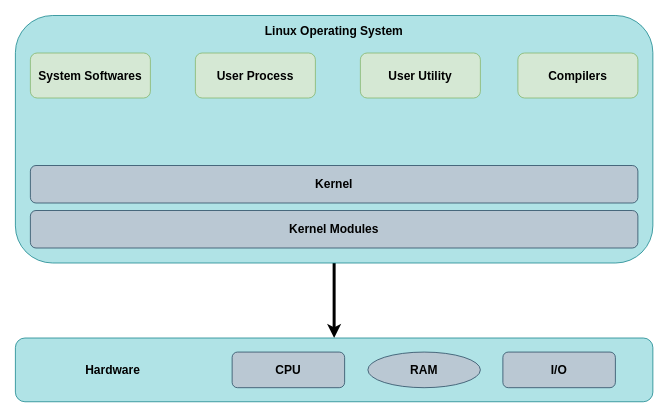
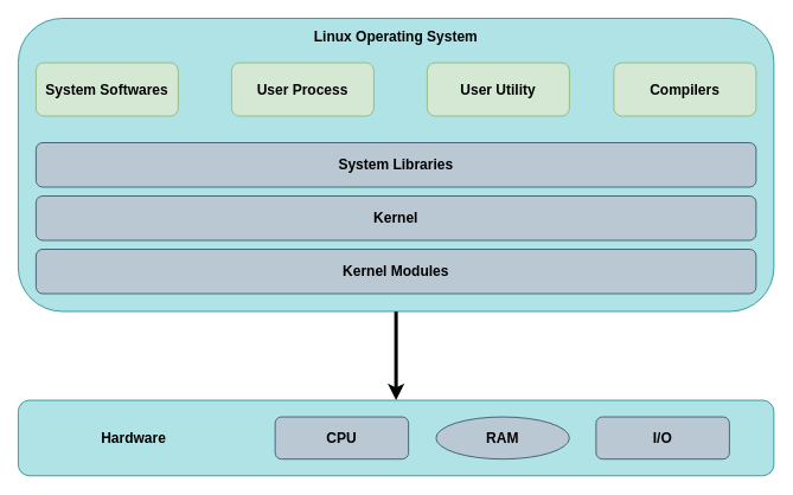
+ <mxCell id="9" value="System Libraries" style="rounded=1;whiteSpace=wrap;html=1;fillColor=#bac8d3;fontStyle=1;fontSize=16;strokeColor=#23445d;" vertex="1" parent="1"><mxGeometry x="40" y="160" width="810" height="50" as="geometry" /></mxCell>
